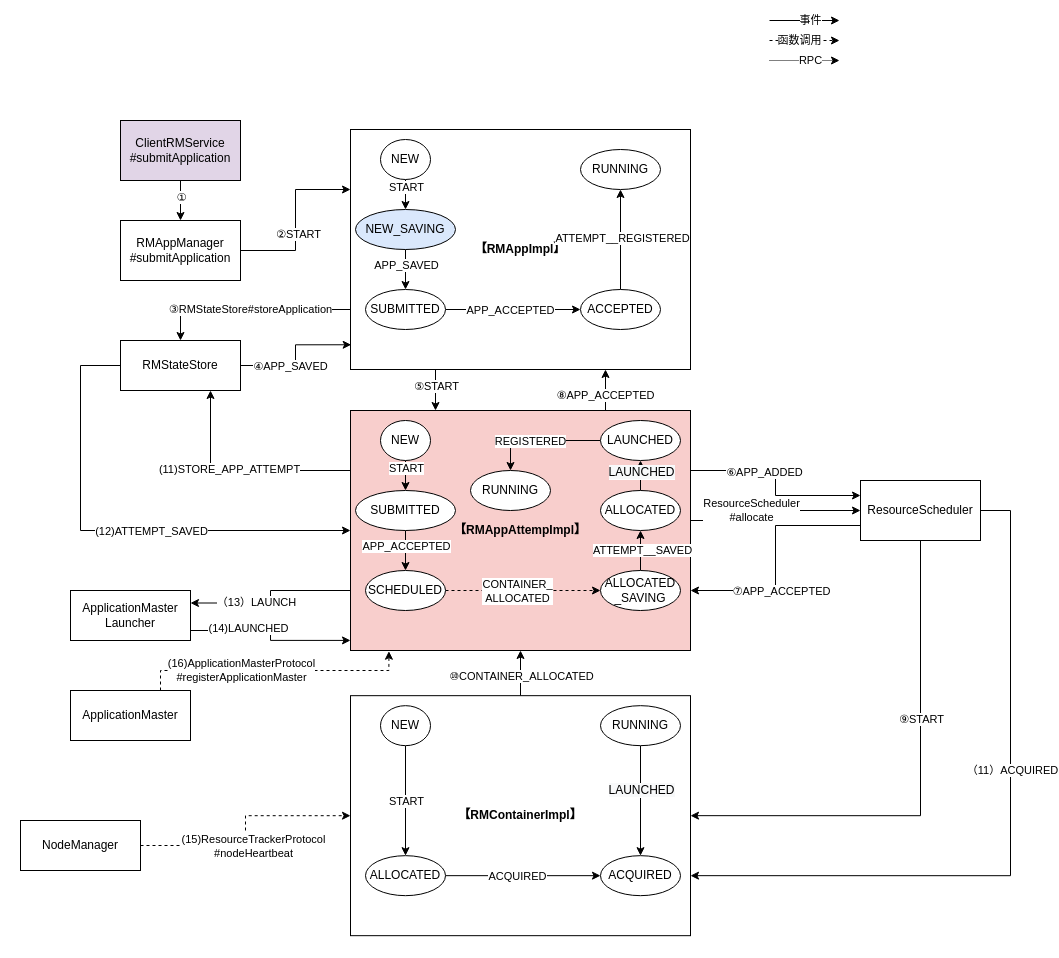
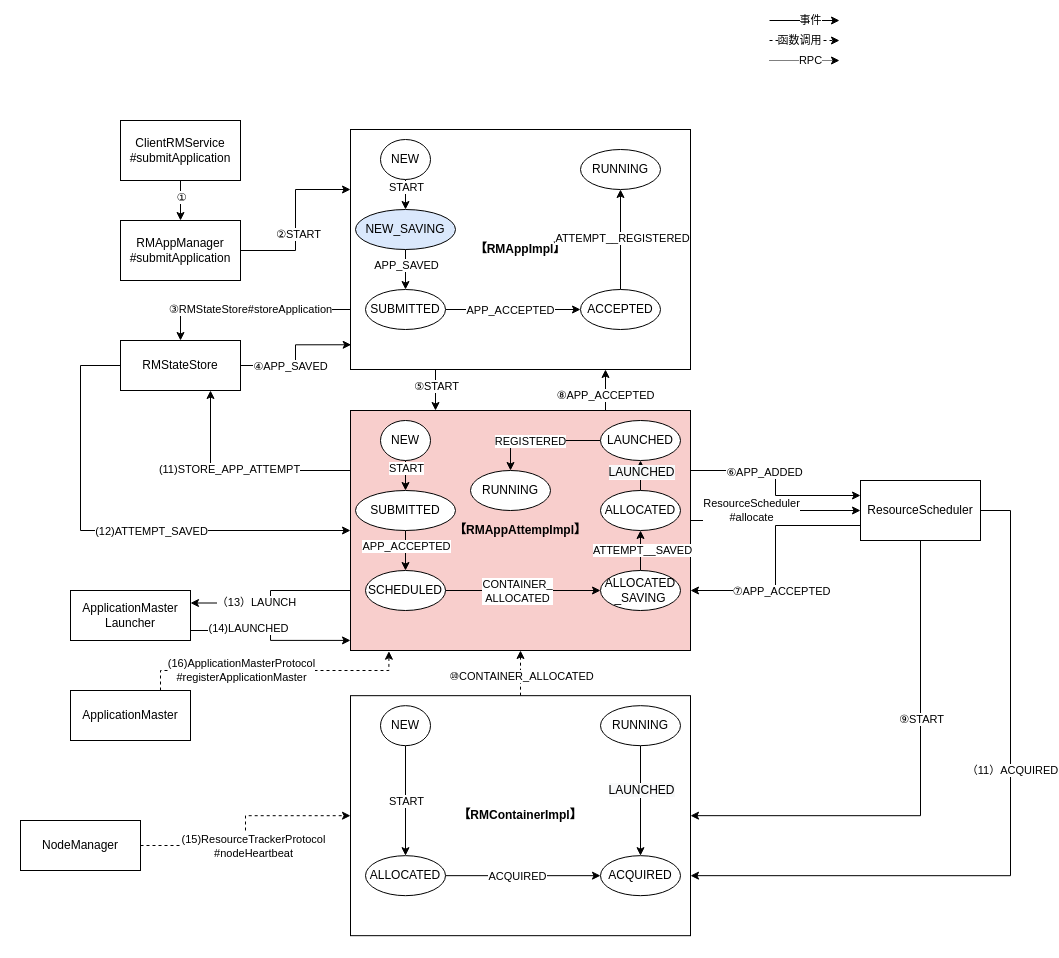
- <mxCell id="4" value="ClientRMService&lt;br&gt;#submitApplication" style="rounded=0;whiteSpace=wrap;html=1;fillColor=#e1d5e7;" vertex="1" parent="1"><mxGeometry x="120" y="120" width="120" height="60" as="geometry" /></mxCell>
+ <mxCell id="4" value="ClientRMService&lt;br&gt;#submitApplication" style="rounded=0;whiteSpace=wrap;html=1;" vertex="1" parent="1"><mxGeometry x="120" y="120" width="120" height="60" as="geometry" /></mxCell>
- <mxCell id="54" style="edgeStyle=orthogonalEdgeStyle;rounded=0;orthogonalLoop=1;jettySize=auto;html=1;dashed=1;" edge="1" parent="1" source="56" target="59"><mxGeometry relative="1" as="geometry" /></mxCell>
+ <mxCell id="54" style="edgeStyle=orthogonalEdgeStyle;rounded=0;orthogonalLoop=1;jettySize=auto;html=1;" edge="1" parent="1" source="56" target="59"><mxGeometry relative="1" as="geometry" /></mxCell>
- <mxCell id="74" style="edgeStyle=orthogonalEdgeStyle;rounded=0;orthogonalLoop=1;jettySize=auto;html=1;entryX=0.5;entryY=1;entryDx=0;entryDy=0;" edge="1" parent="1" source="76" target="47"><mxGeometry relative="1" as="geometry" /></mxCell>
+ <mxCell id="74" style="edgeStyle=orthogonalEdgeStyle;rounded=0;orthogonalLoop=1;jettySize=auto;html=1;entryX=0.5;entryY=1;entryDx=0;entryDy=0;dashed=1;" edge="1" parent="1" source="76" target="47"><mxGeometry relative="1" as="geometry" /></mxCell>
